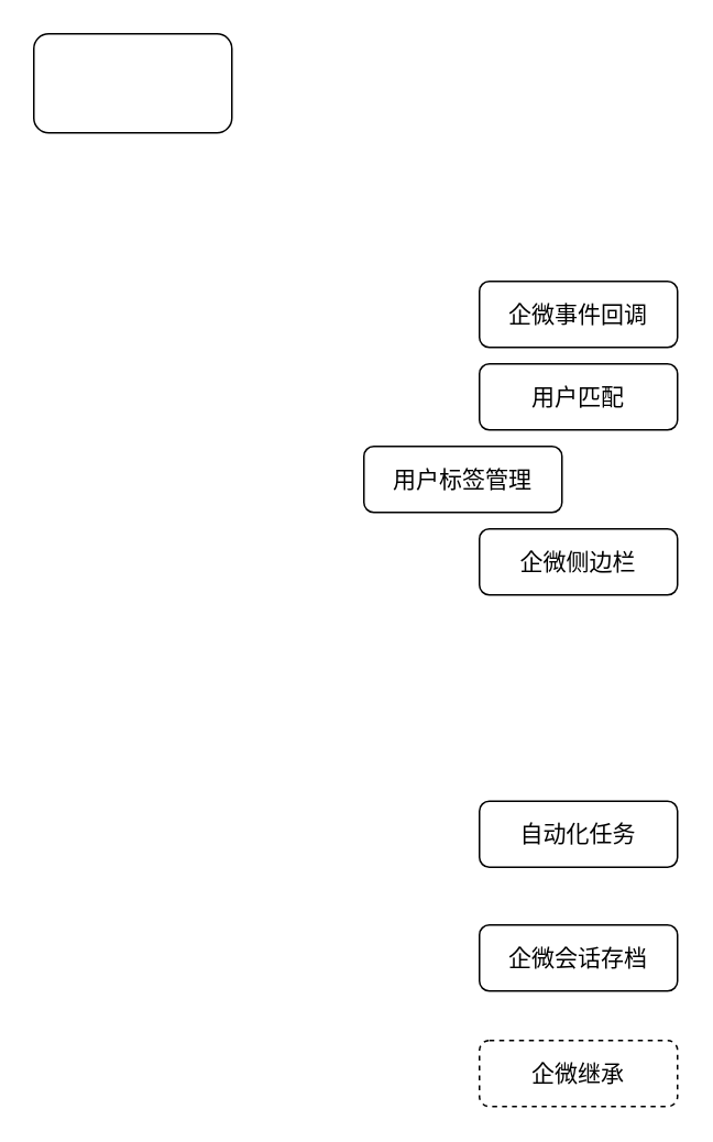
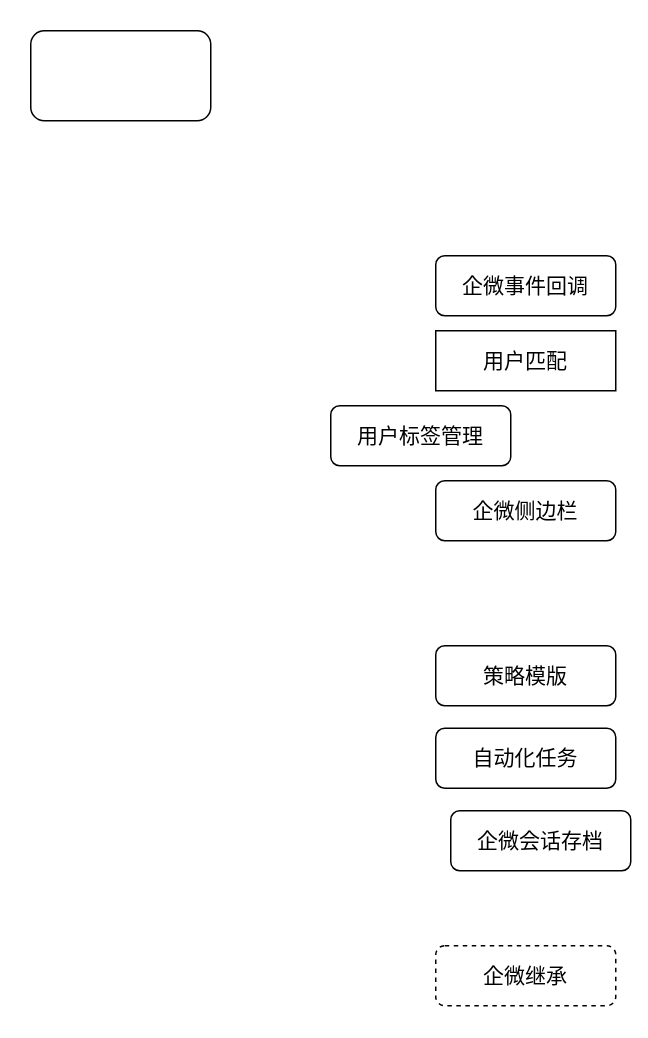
- <mxCell id="4" value="&lt;font style=&quot;font-size: 14px;&quot;&gt;用户匹配&lt;/font&gt;" style="rounded=1;whiteSpace=wrap;html=1;" vertex="1" parent="1"><mxGeometry x="290" y="220" width="120" height="40" as="geometry" /></mxCell>
+ <mxCell id="4" value="&lt;font style=&quot;font-size: 14px;&quot;&gt;用户匹配&lt;/font&gt;" style="whiteSpace=wrap;html=1;rounded=0;" vertex="1" parent="1"><mxGeometry x="290" y="220" width="120" height="40" as="geometry" /></mxCell>
+ <mxCell id="7" value="&lt;span style=&quot;font-size: 14px;&quot;&gt;策略模版&lt;/span&gt;" style="rounded=1;whiteSpace=wrap;html=1;" vertex="1" parent="1"><mxGeometry x="290" y="430" width="120" height="40" as="geometry" /></mxCell>
- <mxCell id="9" value="&lt;span style=&quot;font-size: 14px;&quot;&gt;企微会话存档&lt;/span&gt;" style="rounded=1;whiteSpace=wrap;html=1;" vertex="1" parent="1"><mxGeometry x="290" y="560" width="120" height="40" as="geometry" /></mxCell>
+ <mxCell id="9" value="&lt;span style=&quot;font-size: 14px;&quot;&gt;企微会话存档&lt;/span&gt;" style="rounded=1;whiteSpace=wrap;html=1;" vertex="1" parent="1"><mxGeometry x="300" y="540" width="120" height="40" as="geometry" /></mxCell>
